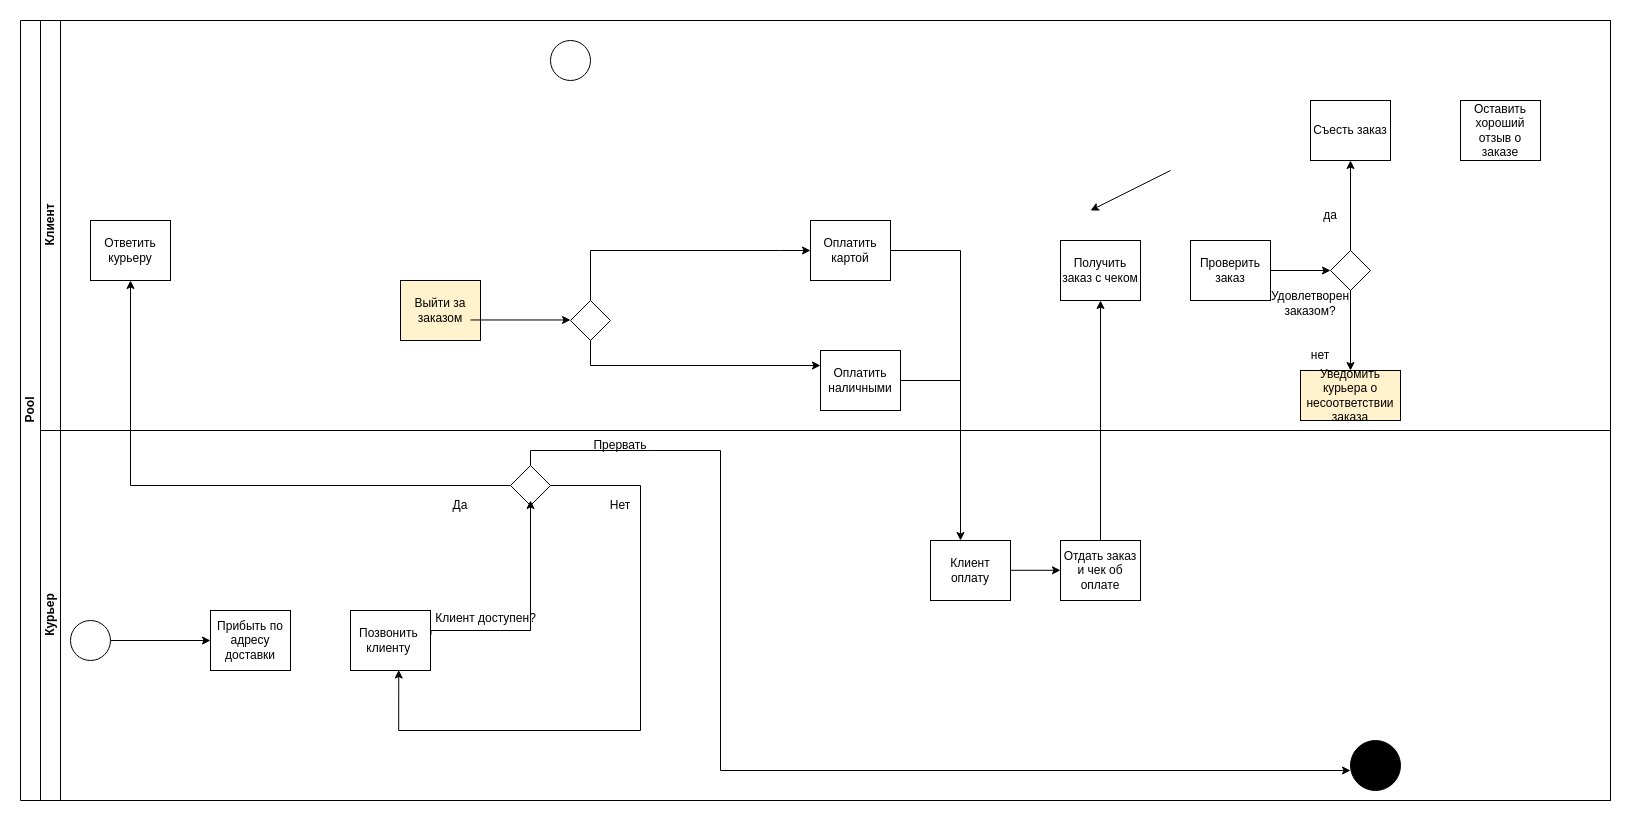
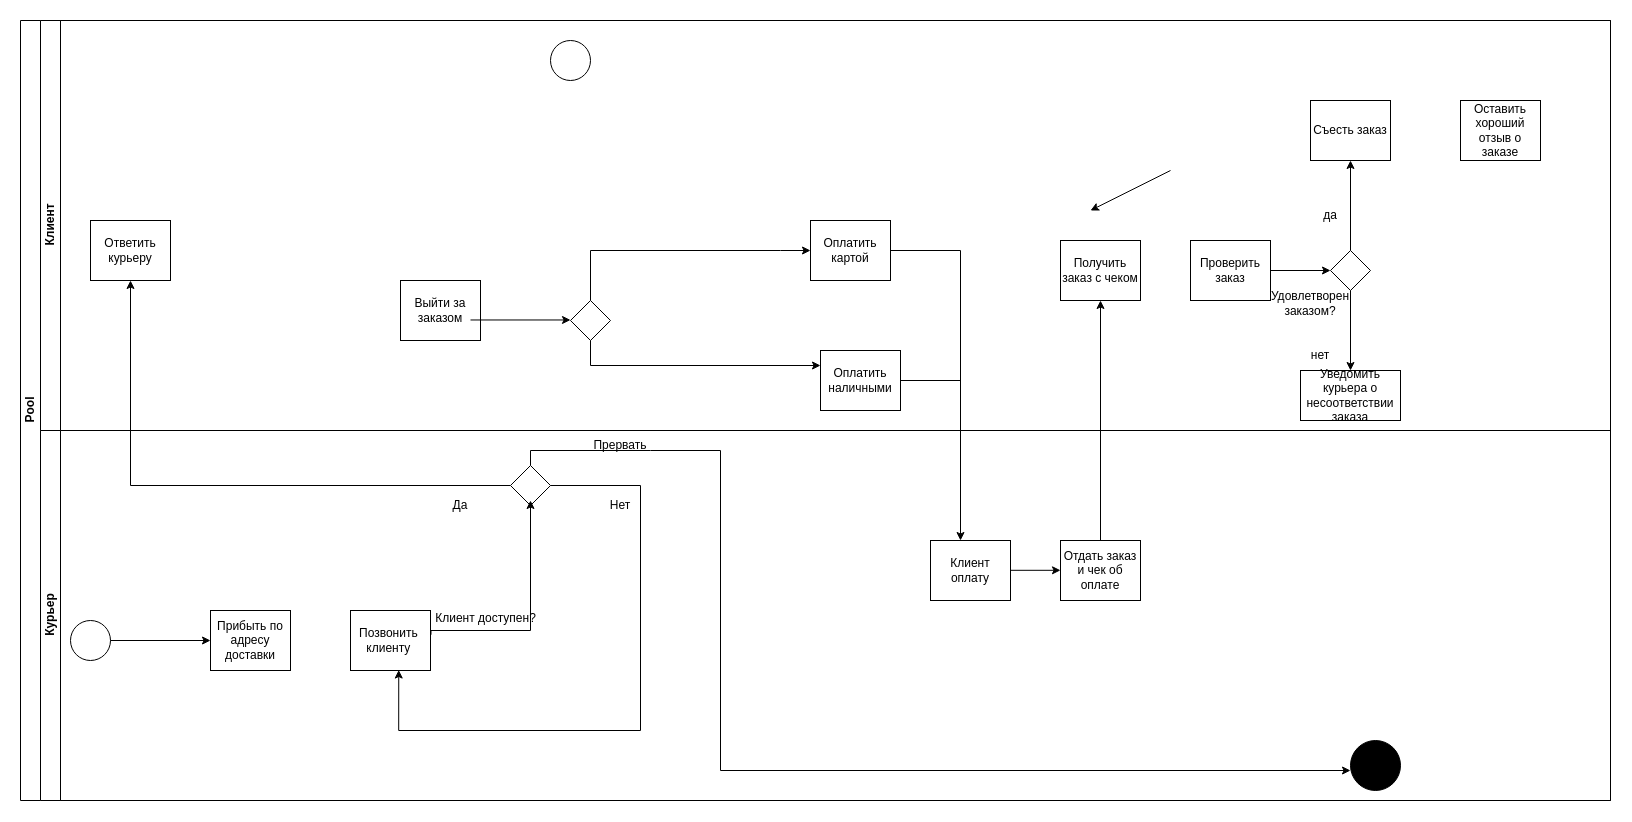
- <mxCell id="7" value="Выйти за заказом" style="rounded=0;whiteSpace=wrap;html=1;fontFamily=Helvetica;fontSize=12;fontColor=#000000;align=center;fillColor=#fff2cc;" parent="4" vertex="1"><mxGeometry x="360" y="260" width="80" height="60" as="geometry" /></mxCell>
+ <mxCell id="7" value="Выйти за заказом" style="rounded=0;whiteSpace=wrap;html=1;fontFamily=Helvetica;fontSize=12;fontColor=#000000;align=center;" parent="4" vertex="1"><mxGeometry x="360" y="260" width="80" height="60" as="geometry" /></mxCell>
- <mxCell id="25" value="Уведомить курьера о несоответствии заказа" style="rounded=0;whiteSpace=wrap;html=1;fontFamily=Helvetica;fontSize=12;fontColor=#000000;align=center;fillColor=#fff2cc;" vertex="1" parent="4"><mxGeometry x="1260" y="350" width="100" height="50" as="geometry" /></mxCell>
+ <mxCell id="25" value="Уведомить курьера о несоответствии заказа" style="rounded=0;whiteSpace=wrap;html=1;fontFamily=Helvetica;fontSize=12;fontColor=#000000;align=center;" vertex="1" parent="4"><mxGeometry x="1260" y="350" width="100" height="50" as="geometry" /></mxCell>
